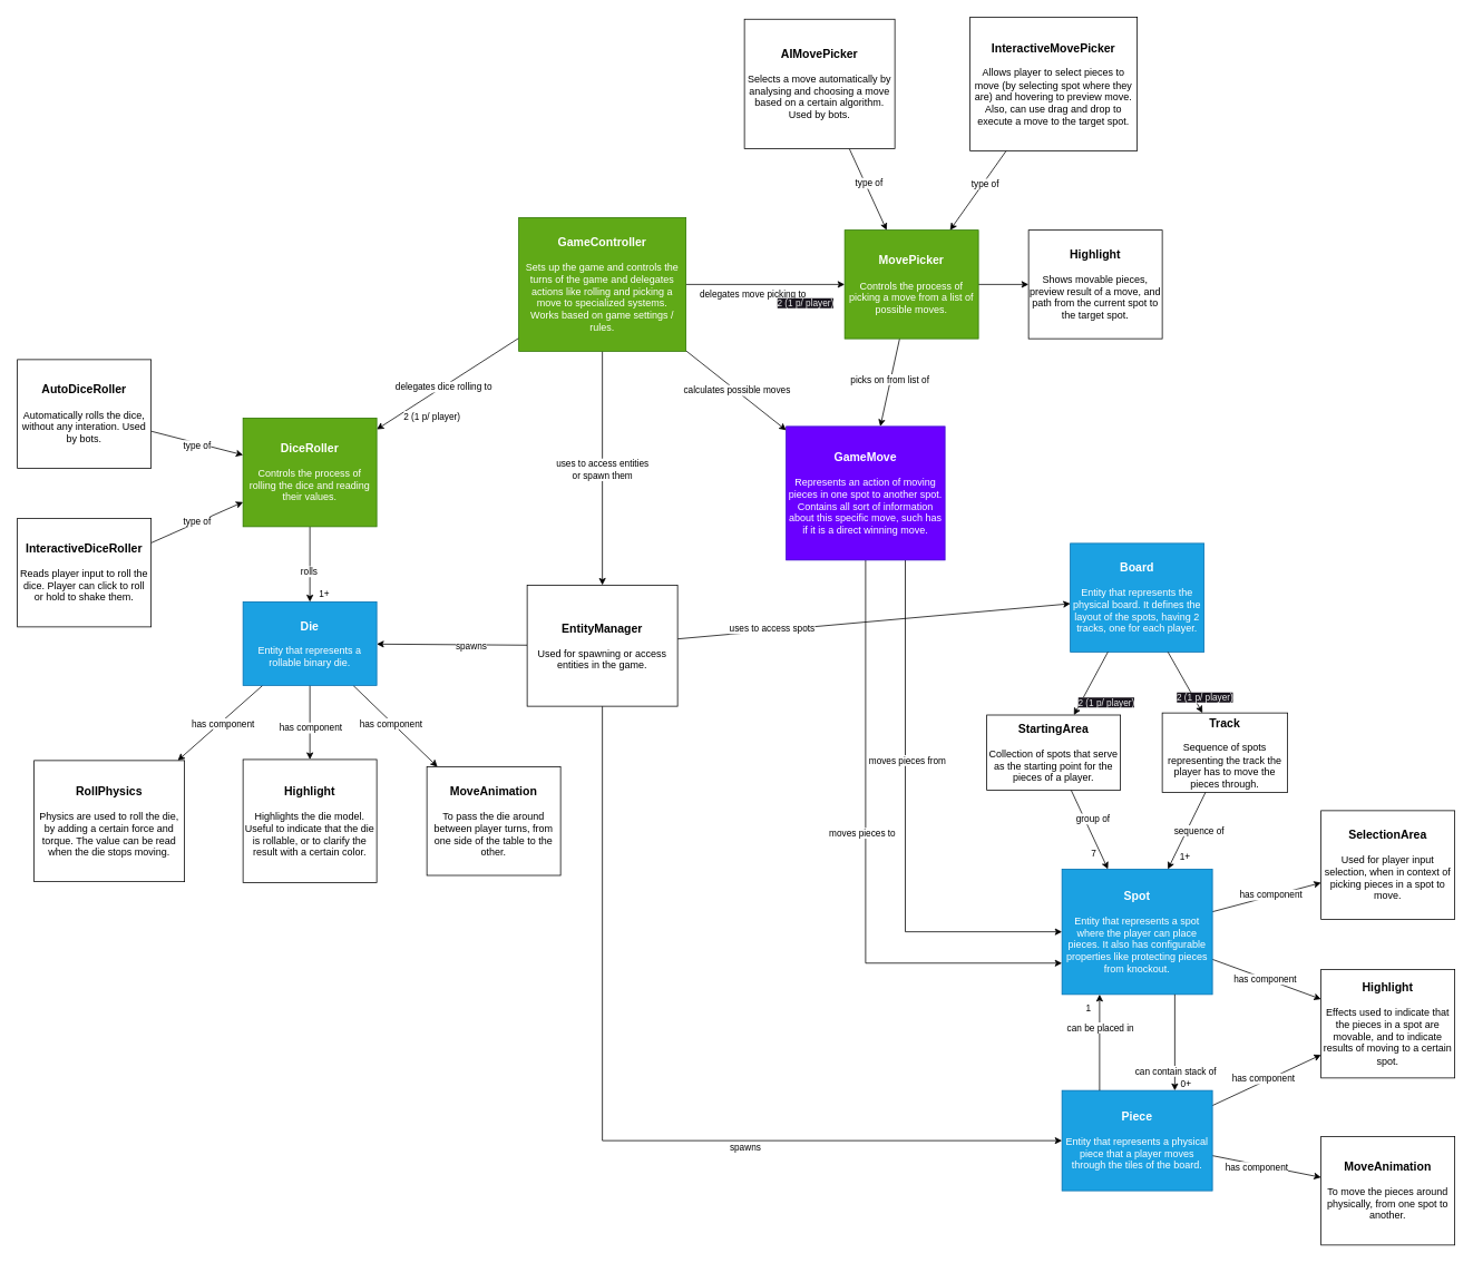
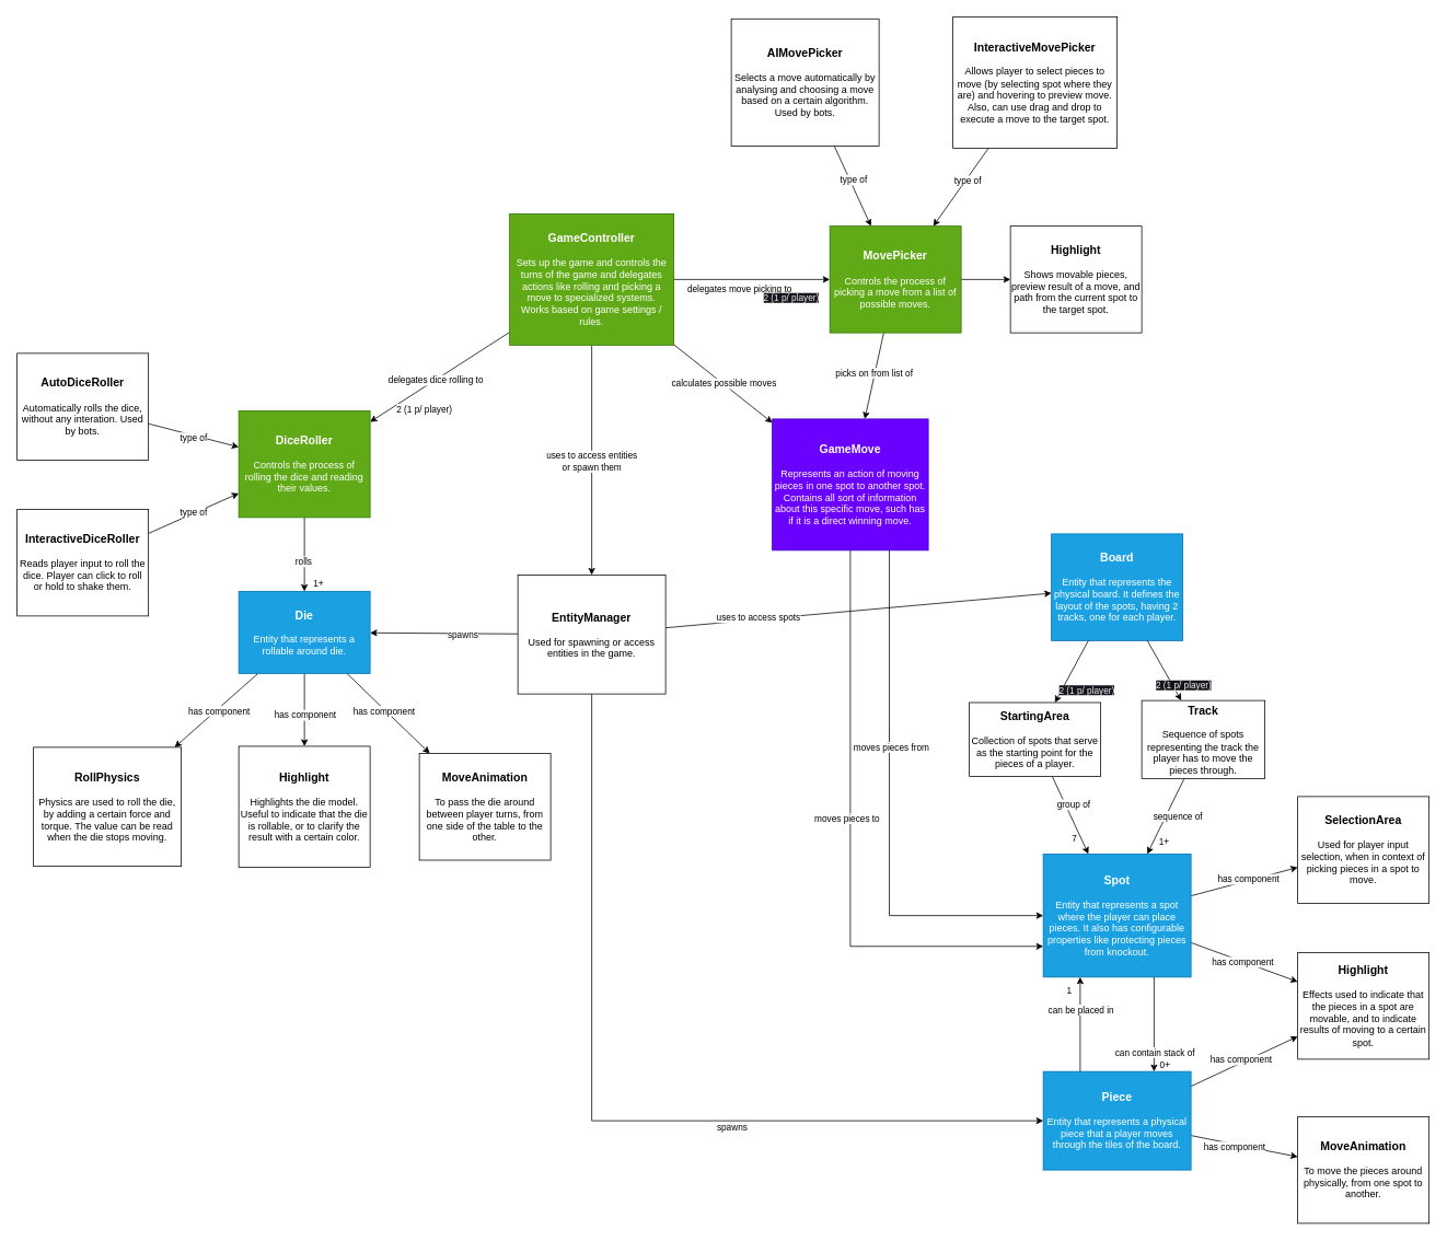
- <mxCell id="18" value="&lt;div style=&quot;&quot;&gt;&lt;span style=&quot;background-color: initial;&quot;&gt;&lt;b&gt;&lt;font style=&quot;font-size: 14px;&quot;&gt;Die&lt;/font&gt;&lt;/b&gt;&lt;/span&gt;&lt;/div&gt;&lt;div style=&quot;&quot;&gt;&lt;span style=&quot;background-color: initial;&quot;&gt;&lt;br&gt;&lt;/span&gt;&lt;/div&gt;&lt;div style=&quot;&quot;&gt;Entity that represents a rollable binary die.&lt;/div&gt;" style="rounded=0;whiteSpace=wrap;html=1;align=center;verticalAlign=middle;fillColor=#1ba1e2;strokeColor=#006EAF;fontColor=#ffffff;" parent="1" vertex="1"><mxGeometry x="290" y="720" width="160" height="100" as="geometry" /></mxCell>
+ <mxCell id="18" value="&lt;div style=&quot;&quot;&gt;&lt;span style=&quot;background-color: initial;&quot;&gt;&lt;b&gt;&lt;font style=&quot;font-size: 14px;&quot;&gt;Die&lt;/font&gt;&lt;/b&gt;&lt;/span&gt;&lt;/div&gt;&lt;div style=&quot;&quot;&gt;&lt;span style=&quot;background-color: initial;&quot;&gt;&lt;br&gt;&lt;/span&gt;&lt;/div&gt;&lt;div style=&quot;&quot;&gt;Entity that represents a rollable around die.&lt;/div&gt;" style="rounded=0;whiteSpace=wrap;html=1;align=center;verticalAlign=middle;fillColor=#1ba1e2;strokeColor=#006EAF;fontColor=#ffffff;" parent="1" vertex="1"><mxGeometry x="290" y="720" width="160" height="100" as="geometry" /></mxCell>
